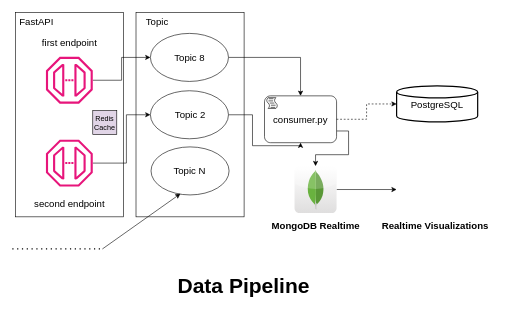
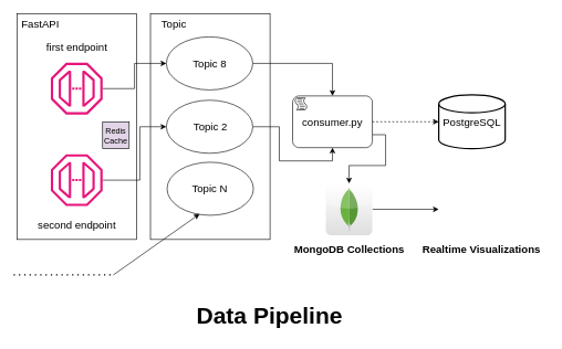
- <mxCell id="20" value="PostgreSQL" style="strokeWidth=2;html=1;shape=mxgraph.flowchart.database;whiteSpace=wrap;fontSize=16;" vertex="1" parent="1"><mxGeometry x="660" y="142.5" width="135" height="60" as="geometry" /></mxCell>
+ <mxCell id="20" value="PostgreSQL" style="strokeWidth=2;html=1;shape=mxgraph.flowchart.database;whiteSpace=wrap;fontSize=16;" vertex="1" parent="1"><mxGeometry x="660" y="142.5" width="100" height="81" as="geometry" /></mxCell>
- <mxCell id="18" value="&lt;font style=&quot;font-size: 16px;&quot;&gt;consumer.py&lt;/font&gt;" style="points=[[0.25,0,0],[0.5,0,0],[0.75,0,0],[1,0.25,0],[1,0.5,0],[1,0.75,0],[0.75,1,0],[0.5,1,0],[0.25,1,0],[0,0.75,0],[0,0.5,0],[0,0.25,0]];shape=mxgraph.bpmn.task;whiteSpace=wrap;rectStyle=rounded;size=10;html=1;container=1;expand=0;collapsible=0;taskMarker=script;" vertex="1" parent="1"><mxGeometry x="440" y="159" width="120" height="78" as="geometry" /></mxCell>
+ <mxCell id="18" value="&lt;font style=&quot;font-size: 16px;&quot;&gt;consumer.py&lt;/font&gt;" style="points=[[0.25,0,0],[0.5,0,0],[0.75,0,0],[1,0.25,0],[1,0.5,0],[1,0.75,0],[0.75,1,0],[0.5,1,0],[0.25,1,0],[0,0.75,0],[0,0.5,0],[0,0.25,0]];shape=mxgraph.bpmn.task;whiteSpace=wrap;rectStyle=rounded;size=10;html=1;container=1;expand=0;collapsible=0;taskMarker=script;" vertex="1" parent="1"><mxGeometry x="440" y="144" width="120" height="78" as="geometry" /></mxCell>
- <mxCell id="21" value="&lt;b&gt;MongoDB Realtime&lt;/b&gt;" style="text;html=1;align=center;verticalAlign=middle;resizable=0;points=[];autosize=1;strokeColor=none;fillColor=none;fontSize=16;" vertex="1" parent="1"><mxGeometry x="430" y="360.5" width="190" height="30" as="geometry" /></mxCell>
+ <mxCell id="21" value="&lt;b&gt;MongoDB Collections&lt;/b&gt;" style="text;html=1;align=center;verticalAlign=middle;resizable=0;points=[];autosize=1;strokeColor=none;fillColor=none;fontSize=16;" vertex="1" parent="1"><mxGeometry x="430" y="360.5" width="190" height="30" as="geometry" /></mxCell>
